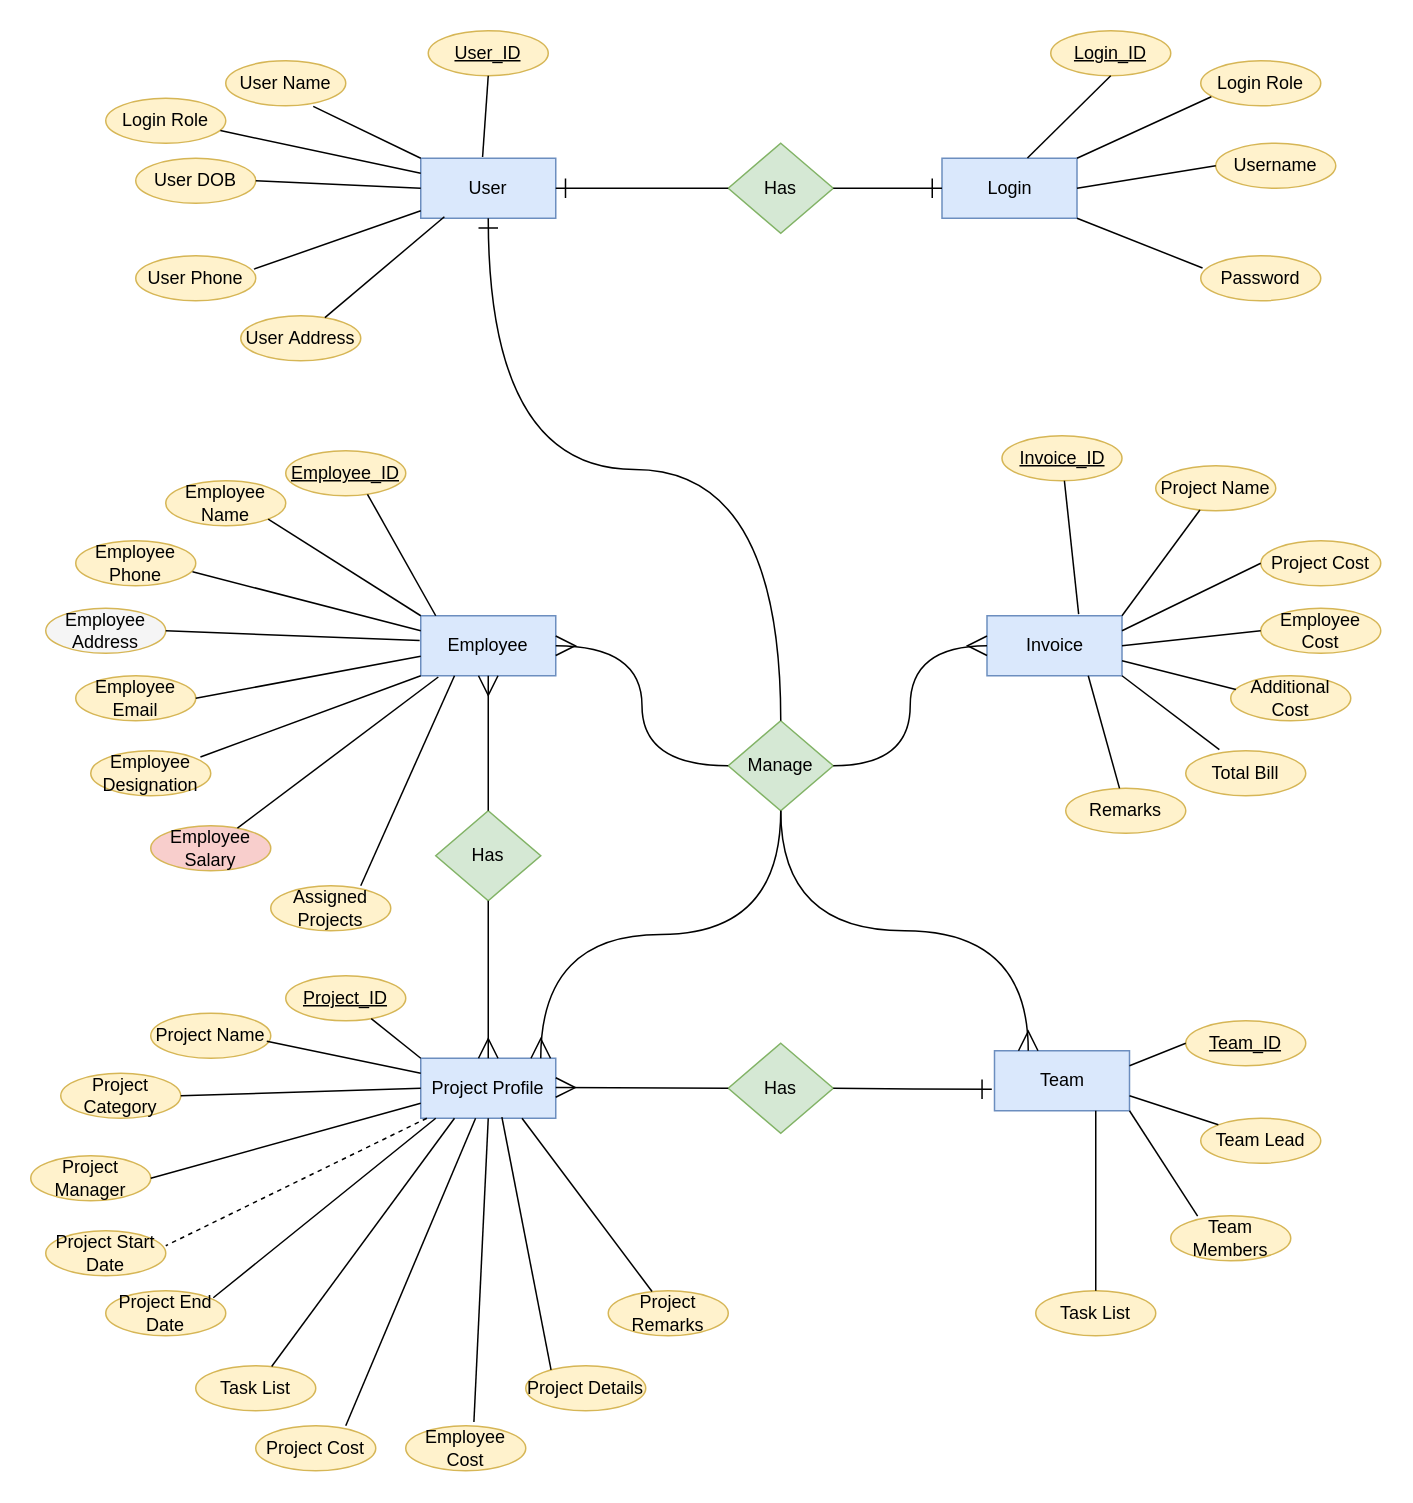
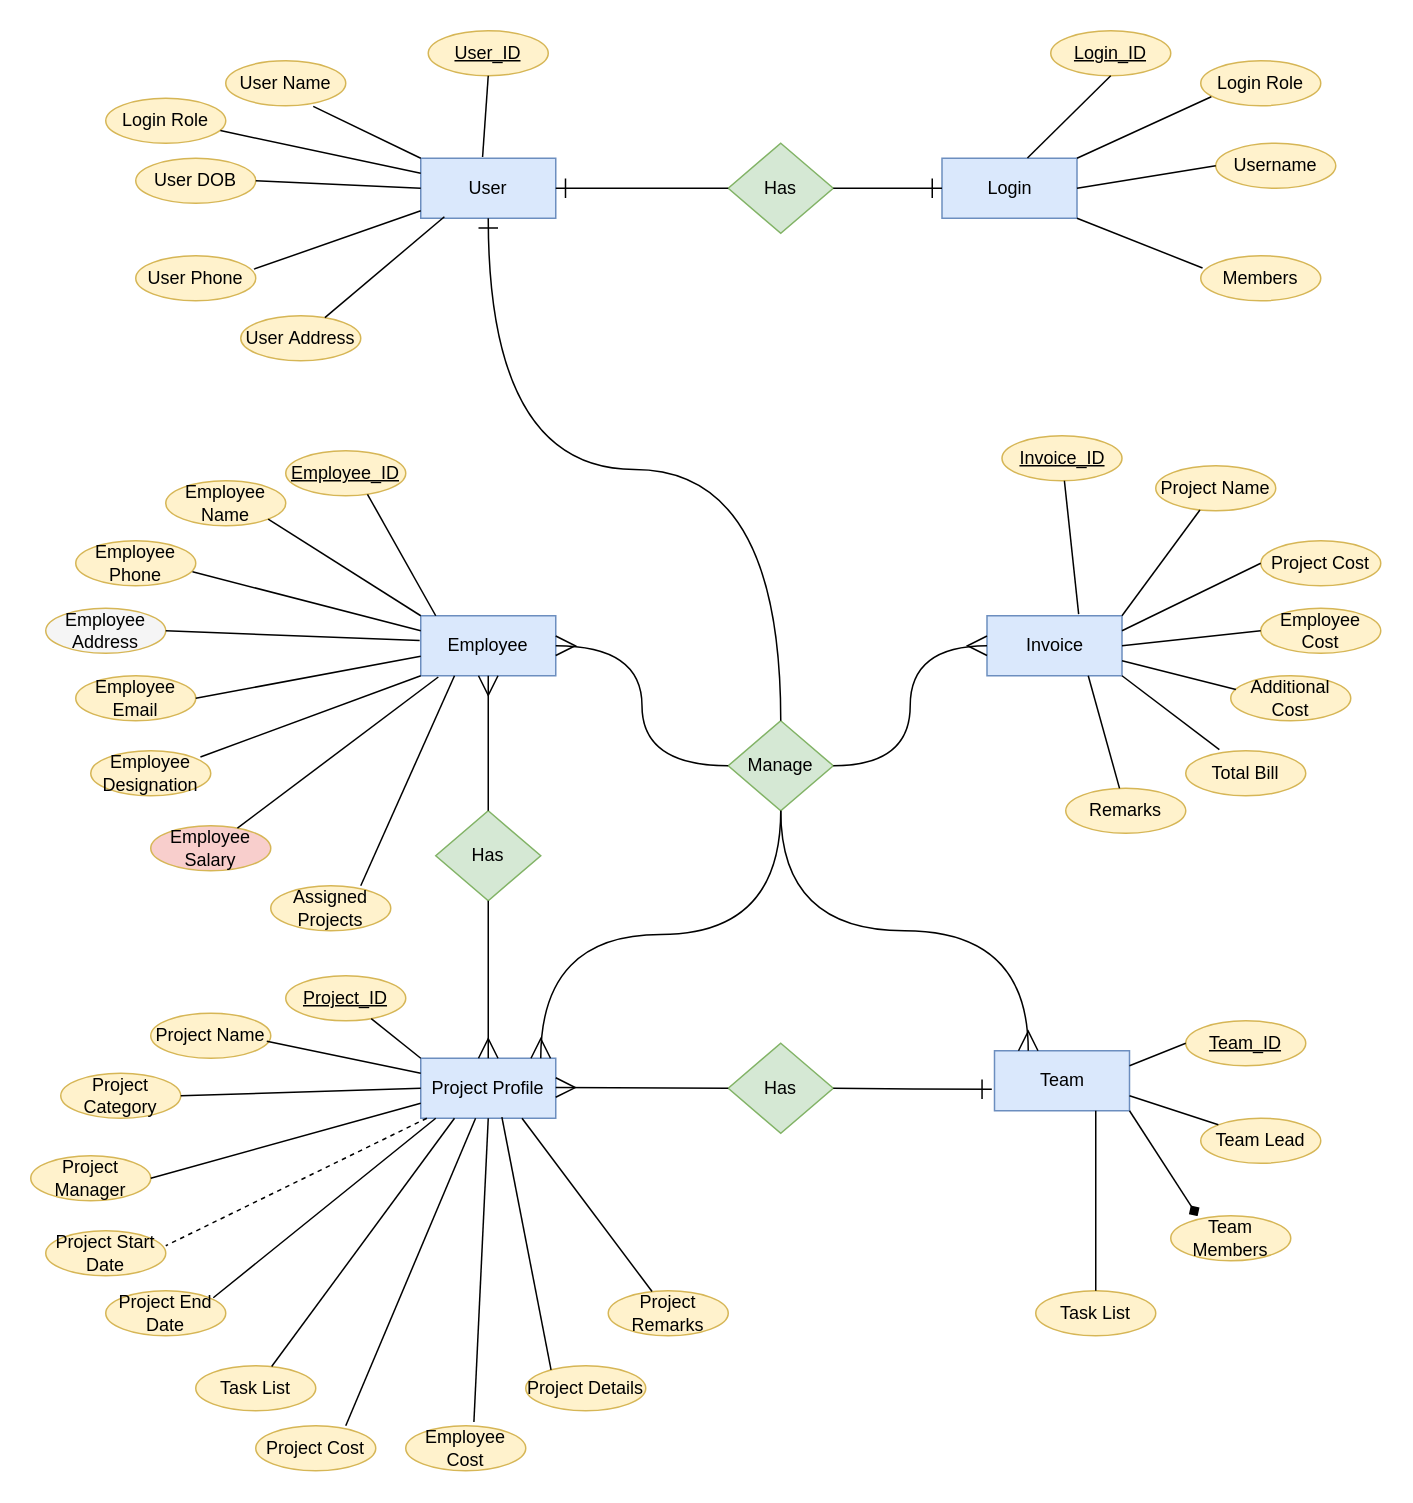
- <mxCell id="13" value="Password" style="ellipse;whiteSpace=wrap;html=1;fillColor=#fff2cc;strokeColor=#d6b656;" parent="1" vertex="1"><mxGeometry x="800" y="170" width="80" height="30" as="geometry" /></mxCell>
+ <mxCell id="13" value="Members" style="ellipse;whiteSpace=wrap;html=1;fillColor=#fff2cc;strokeColor=#d6b656;" parent="1" vertex="1"><mxGeometry x="800" y="170" width="80" height="30" as="geometry" /></mxCell>
- <mxCell id="90" value="" style="endArrow=none;html=1;rounded=0;fontSize=12;strokeColor=#000000;exitX=1;exitY=1;exitDx=0;exitDy=0;entryX=0.224;entryY=0.008;entryDx=0;entryDy=0;entryPerimeter=0;" parent="1" source="17" target="48" edge="1"><mxGeometry width="50" height="50" relative="1" as="geometry"><mxPoint x="740" y="750" as="sourcePoint" /><mxPoint x="740" y="870" as="targetPoint" /></mxGeometry></mxCell>
+ <mxCell id="90" value="" style="endArrow=diamond;html=1;rounded=0;fontSize=12;strokeColor=#000000;exitX=1;exitY=1;exitDx=0;exitDy=0;entryX=0.224;entryY=0.008;entryDx=0;entryDy=0;entryPerimeter=0;" parent="1" source="17" target="48" edge="1"><mxGeometry width="50" height="50" relative="1" as="geometry"><mxPoint x="740" y="750" as="sourcePoint" /><mxPoint x="740" y="870" as="targetPoint" /></mxGeometry></mxCell>
